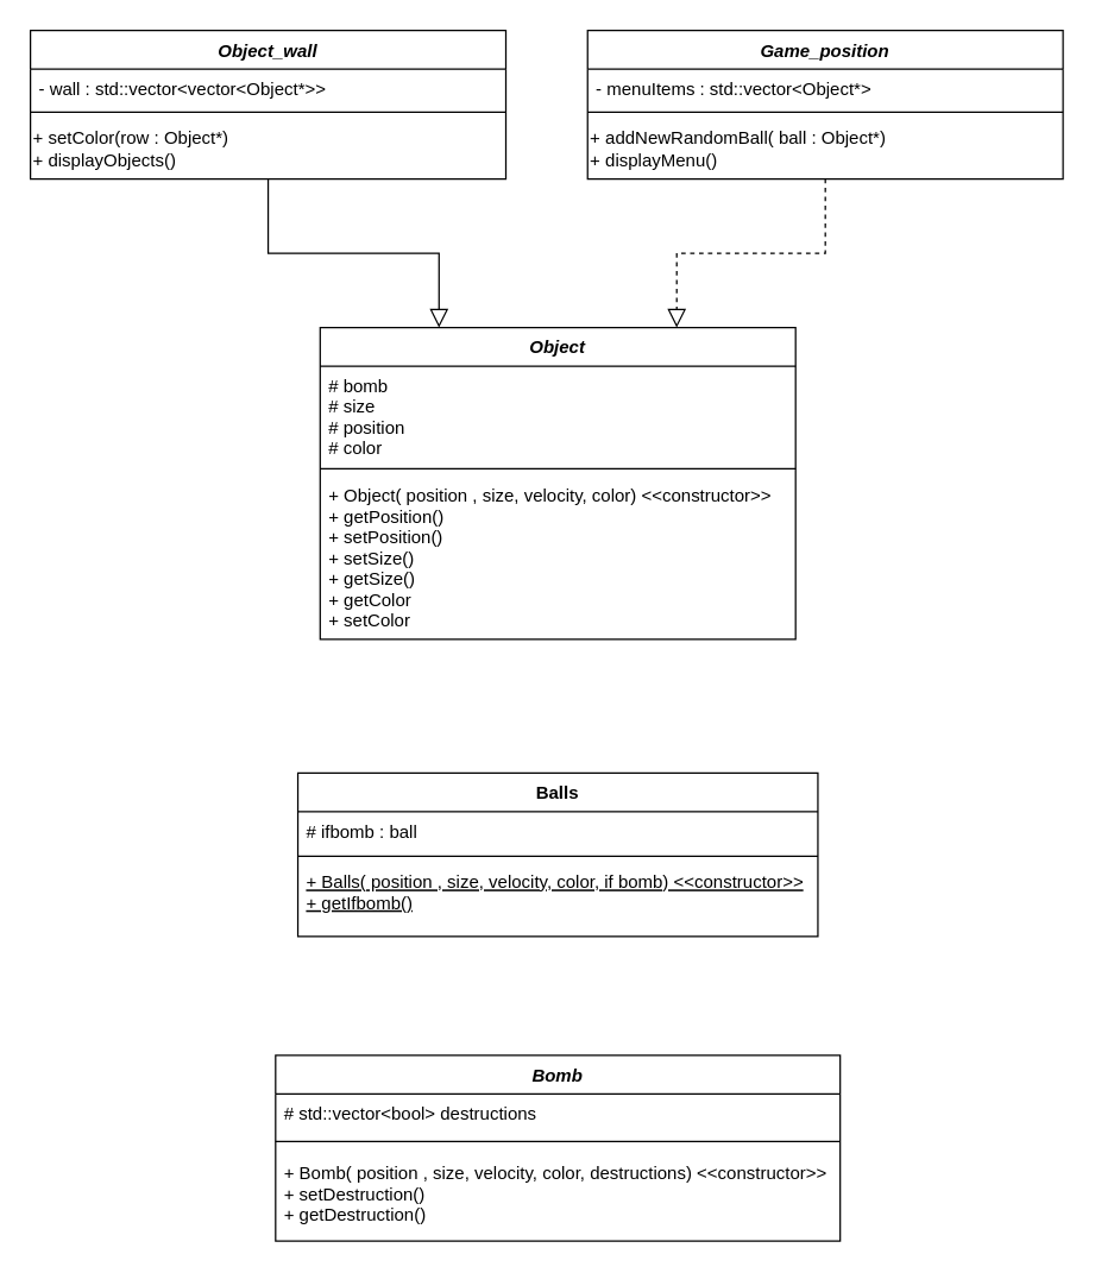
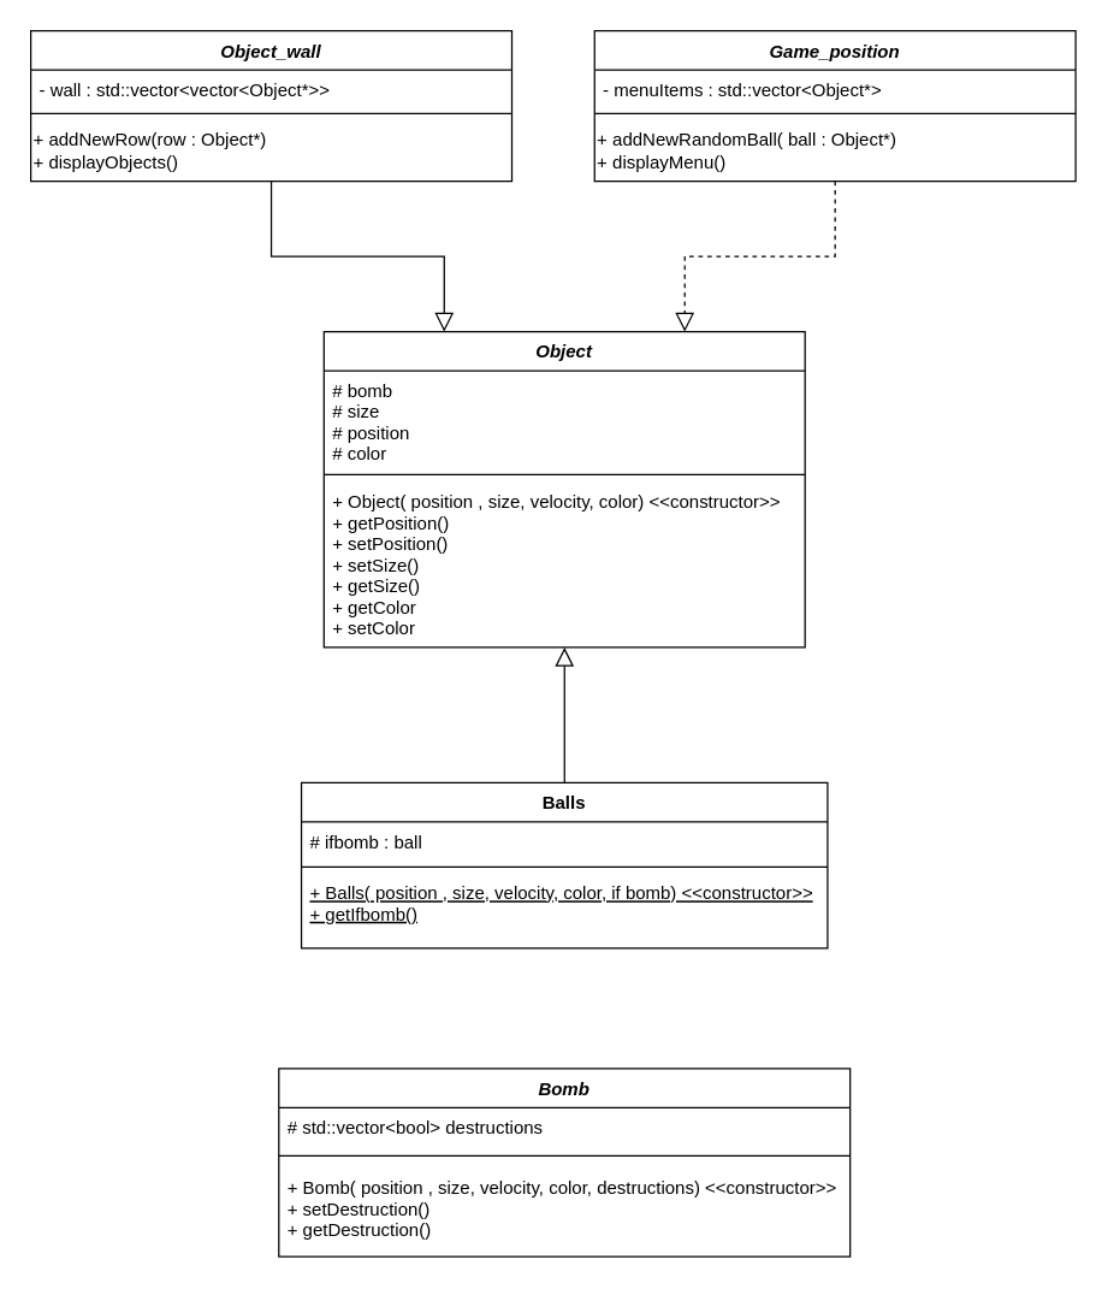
- <mxCell id="18" value="+ setColor(row : Object*)&lt;br&gt;+ displayObjects()" style="text;html=1;align=left;verticalAlign=middle;resizable=0;points=[];autosize=1;strokeColor=none;fillColor=none;" parent="15" vertex="1"><mxGeometry y="60" width="320" height="40" as="geometry" /></mxCell>
+ <mxCell id="18" value="+ addNewRow(row : Object*)&lt;br&gt;+ displayObjects()" style="text;html=1;align=left;verticalAlign=middle;resizable=0;points=[];autosize=1;strokeColor=none;fillColor=none;" parent="15" vertex="1"><mxGeometry y="60" width="320" height="40" as="geometry" /></mxCell>
+ <mxCell id="10" value="" style="endArrow=block;endSize=10;endFill=0;shadow=0;strokeWidth=1;rounded=0;edgeStyle=elbowEdgeStyle;elbow=vertical;exitX=0.5;exitY=0;exitDx=0;exitDy=0;" parent="1" source="6" target="2" edge="1"><mxGeometry width="160" relative="1" as="geometry"><mxPoint x="255" y="560" as="sourcePoint" /><mxPoint x="205" y="403" as="targetPoint" /></mxGeometry></mxCell>
